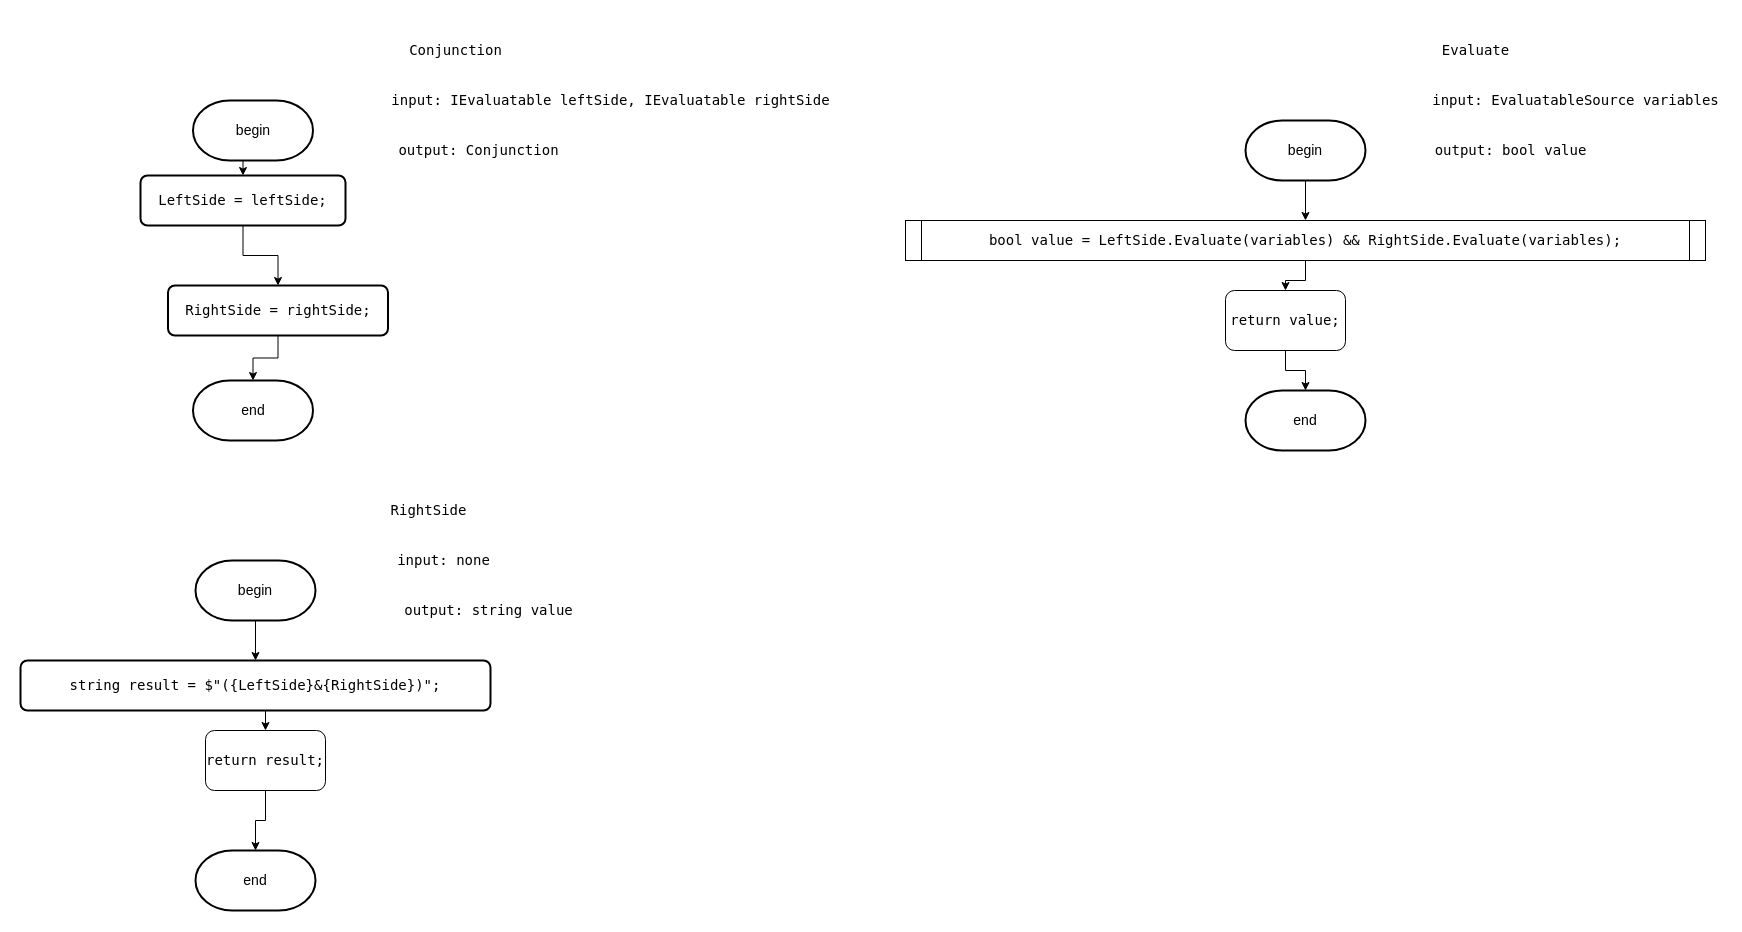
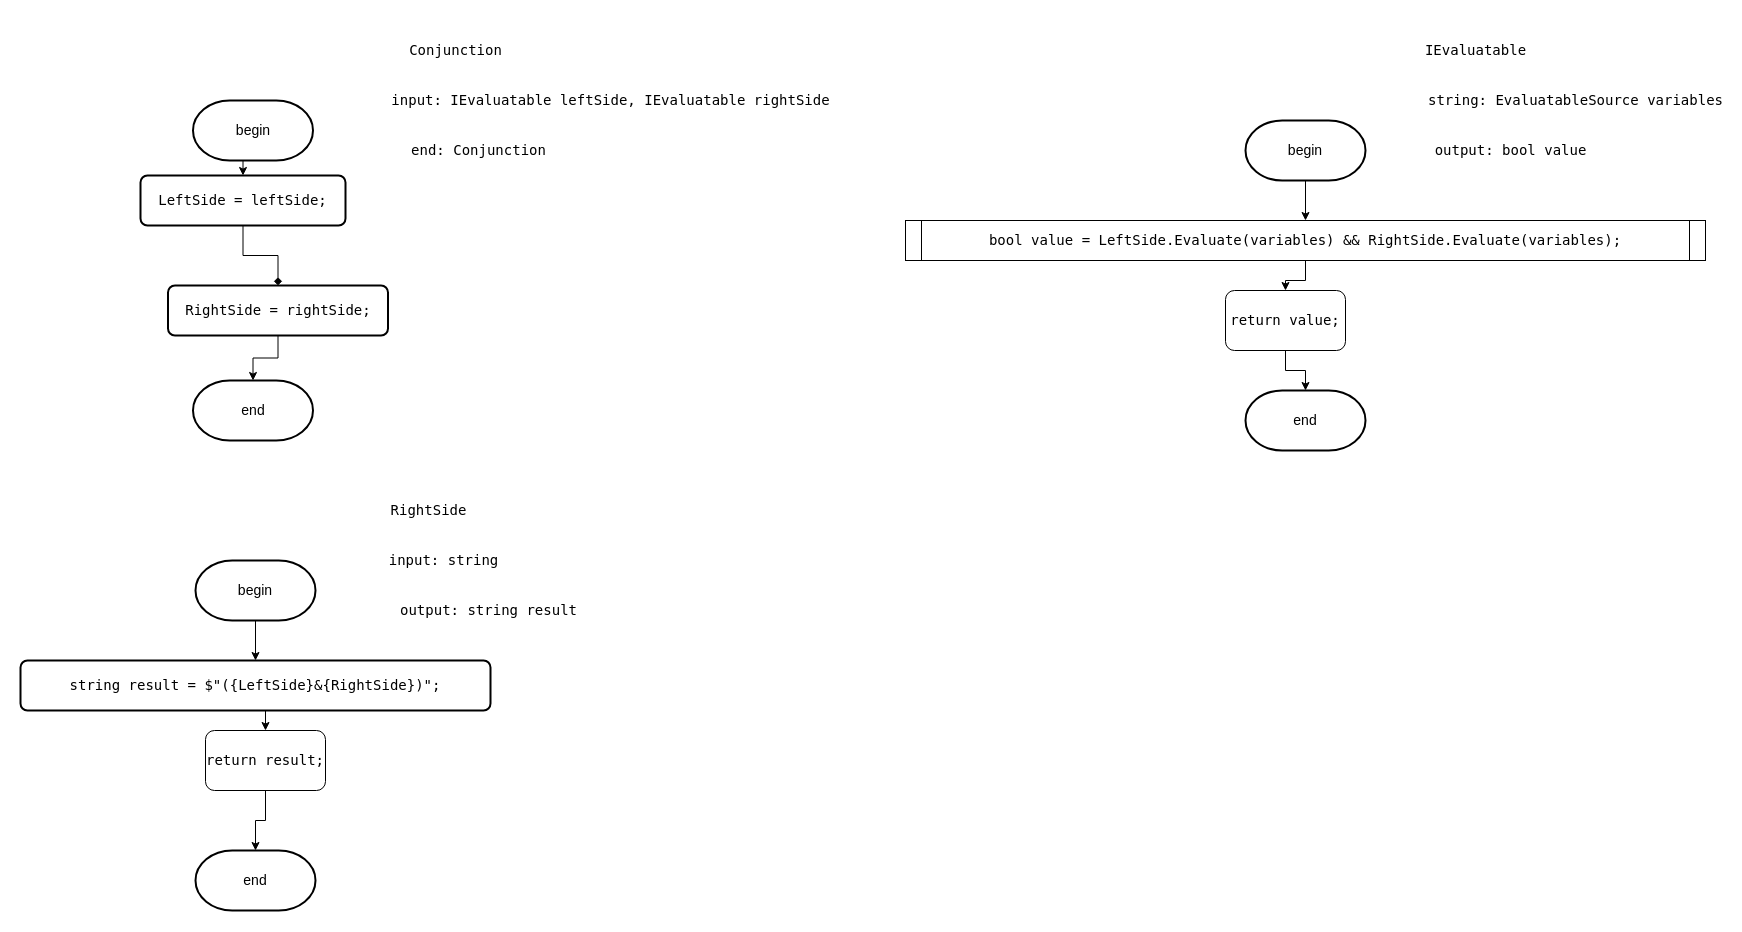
- <mxCell id="12" value="&lt;pre style=&quot;font-family: &amp;quot;JetBrains Mono&amp;quot;, monospace;&quot;&gt;Evaluate&lt;/pre&gt;" style="text;html=1;align=center;verticalAlign=middle;resizable=0;points=[];autosize=1;strokeColor=none;fillColor=none;fontSize=14;fontColor=#000000;labelBackgroundColor=none;" parent="1" vertex="1"><mxGeometry x="1430" y="20" width="90" height="60" as="geometry" /></mxCell>
+ <mxCell id="12" value="&lt;pre style=&quot;font-family: &amp;quot;JetBrains Mono&amp;quot;, monospace;&quot;&gt;IEvaluatable&lt;/pre&gt;" style="text;html=1;align=center;verticalAlign=middle;resizable=0;points=[];autosize=1;strokeColor=none;fillColor=none;fontSize=14;fontColor=#000000;labelBackgroundColor=none;" parent="1" vertex="1"><mxGeometry x="1430" y="20" width="90" height="60" as="geometry" /></mxCell>
- <mxCell id="15" value="&lt;pre style=&quot;font-family: &amp;quot;JetBrains Mono&amp;quot;, monospace;&quot;&gt;input: EvaluatableSource &lt;span style=&quot;white-space-collapse: collapse;&quot;&gt;variables&lt;/span&gt;&lt;/pre&gt;" style="text;html=1;align=center;verticalAlign=middle;resizable=0;points=[];autosize=1;strokeColor=none;fillColor=none;fontSize=14;fontColor=#000000;labelBackgroundColor=none;" parent="1" vertex="1"><mxGeometry x="1430" y="70" width="290" height="60" as="geometry" /></mxCell>
+ <mxCell id="15" value="&lt;pre style=&quot;font-family: &amp;quot;JetBrains Mono&amp;quot;, monospace;&quot;&gt;string: EvaluatableSource &lt;span style=&quot;white-space-collapse: collapse;&quot;&gt;variables&lt;/span&gt;&lt;/pre&gt;" style="text;html=1;align=center;verticalAlign=middle;resizable=0;points=[];autosize=1;strokeColor=none;fillColor=none;fontSize=14;fontColor=#000000;labelBackgroundColor=none;" parent="1" vertex="1"><mxGeometry x="1430" y="70" width="290" height="60" as="geometry" /></mxCell>
- <mxCell id="9" value="&lt;pre style=&quot;font-family: &amp;quot;JetBrains Mono&amp;quot;, monospace;&quot;&gt;output: Conjunction&lt;/pre&gt;" style="text;html=1;align=center;verticalAlign=middle;resizable=0;points=[];autosize=1;strokeColor=none;fillColor=none;fontSize=14;fontColor=#000000;labelBackgroundColor=none;" parent="1" vertex="1"><mxGeometry x="392.5" y="120" width="170" height="60" as="geometry" /></mxCell>
+ <mxCell id="9" value="&lt;pre style=&quot;font-family: &amp;quot;JetBrains Mono&amp;quot;, monospace;&quot;&gt;end: Conjunction&lt;/pre&gt;" style="text;html=1;align=center;verticalAlign=middle;resizable=0;points=[];autosize=1;strokeColor=none;fillColor=none;fontSize=14;fontColor=#000000;labelBackgroundColor=none;" parent="1" vertex="1"><mxGeometry x="392.5" y="120" width="170" height="60" as="geometry" /></mxCell>
- <mxCell id="5" style="edgeStyle=orthogonalEdgeStyle;rounded=0;orthogonalLoop=1;jettySize=auto;html=1;exitX=0.5;exitY=1;exitDx=0;exitDy=0;entryX=0.5;entryY=0;entryDx=0;entryDy=0;fontSize=14;fontColor=#000000;labelBackgroundColor=none;" parent="1" source="6" target="7" edge="1"><mxGeometry relative="1" as="geometry" /></mxCell>
+ <mxCell id="5" style="edgeStyle=orthogonalEdgeStyle;rounded=0;orthogonalLoop=1;jettySize=auto;html=1;exitX=0.5;exitY=1;exitDx=0;exitDy=0;entryX=0.5;entryY=0;entryDx=0;entryDy=0;fontSize=14;fontColor=#000000;labelBackgroundColor=none;endArrow=diamond;" parent="1" source="6" target="7" edge="1"><mxGeometry relative="1" as="geometry" /></mxCell>
- <mxCell id="23" value="&lt;pre style=&quot;font-family: &amp;quot;JetBrains Mono&amp;quot;, monospace;&quot;&gt;input: none&lt;/pre&gt;" style="text;html=1;align=center;verticalAlign=middle;resizable=0;points=[];autosize=1;strokeColor=none;fillColor=none;fontSize=14;fontColor=#000000;labelBackgroundColor=none;" parent="1" vertex="1"><mxGeometry x="387.5" y="530" width="110" height="60" as="geometry" /></mxCell>
+ <mxCell id="23" value="&lt;pre style=&quot;font-family: &amp;quot;JetBrains Mono&amp;quot;, monospace;&quot;&gt;input: string&lt;/pre&gt;" style="text;html=1;align=center;verticalAlign=middle;resizable=0;points=[];autosize=1;strokeColor=none;fillColor=none;fontSize=14;fontColor=#000000;labelBackgroundColor=none;" parent="1" vertex="1"><mxGeometry x="387.5" y="530" width="110" height="60" as="geometry" /></mxCell>
- <mxCell id="24" value="&lt;pre style=&quot;font-family: &amp;quot;JetBrains Mono&amp;quot;, monospace;&quot;&gt;output: string value&lt;/pre&gt;" style="text;html=1;align=center;verticalAlign=middle;resizable=0;points=[];autosize=1;strokeColor=none;fillColor=none;fontSize=14;fontColor=#000000;labelBackgroundColor=none;" parent="1" vertex="1"><mxGeometry x="392.5" y="580" width="190" height="60" as="geometry" /></mxCell>
+ <mxCell id="24" value="&lt;pre style=&quot;font-family: &amp;quot;JetBrains Mono&amp;quot;, monospace;&quot;&gt;output: string result&lt;/pre&gt;" style="text;html=1;align=center;verticalAlign=middle;resizable=0;points=[];autosize=1;strokeColor=none;fillColor=none;fontSize=14;fontColor=#000000;labelBackgroundColor=none;" parent="1" vertex="1"><mxGeometry x="392.5" y="580" width="190" height="60" as="geometry" /></mxCell>
